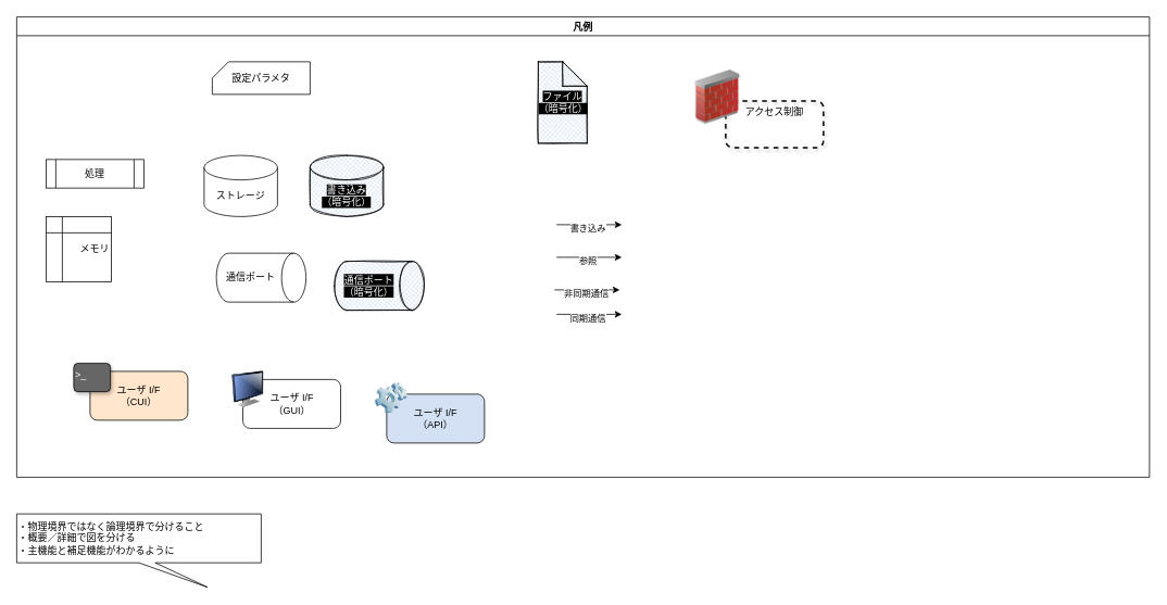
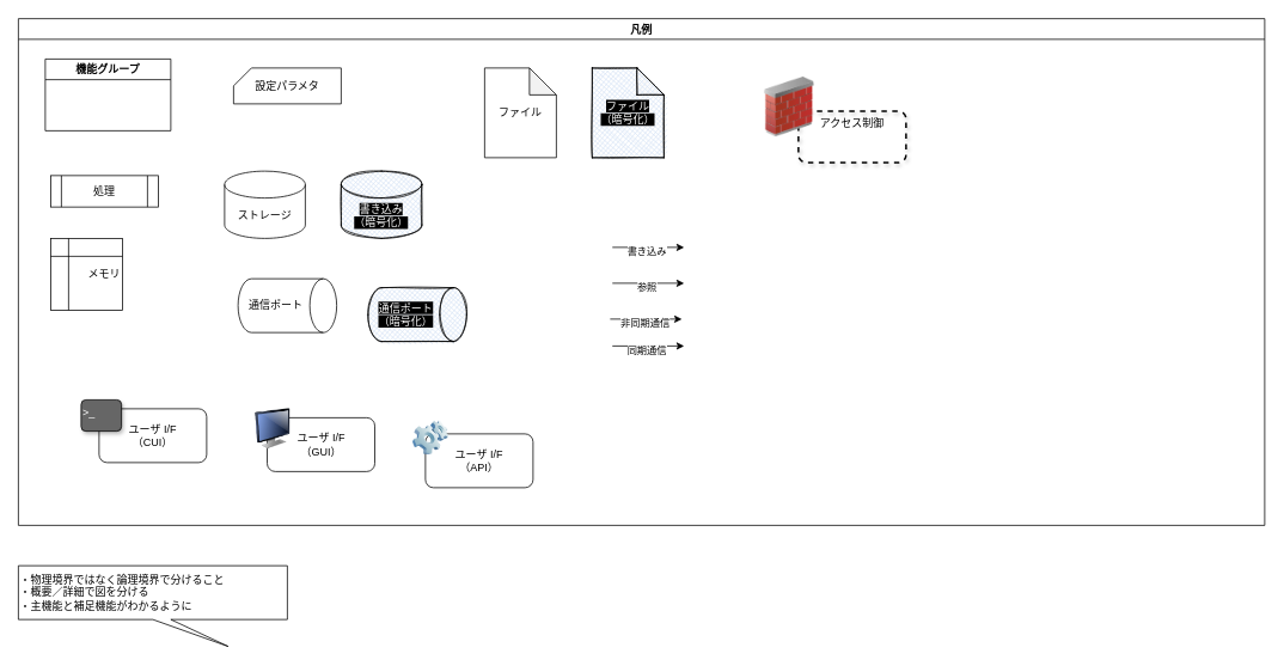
+ <mxCell id="4" value="機能グループ" style="swimlane;align=center;" parent="3" vertex="1"><mxGeometry x="30" y="45" width="140" height="80" as="geometry" /></mxCell>
+ <mxCell id="9" value="ファイル" style="shape=note;whiteSpace=wrap;html=1;backgroundOutline=1;darkOpacity=0.05;align=center;" parent="3" vertex="1"><mxGeometry x="520" y="55" width="80" height="100" as="geometry" /></mxCell>
- <mxCell id="12" value="&lt;font color=&quot;#ffffff&quot; style=&quot;background-color: rgb(0 , 0 , 0)&quot;&gt;ファイル&lt;br&gt;（暗号化）&lt;/font&gt;" style="shape=note;whiteSpace=wrap;html=1;backgroundOutline=1;darkOpacity=0.05;align=center;sketch=1;fillStyle=cross-hatch;fillColor=#D4E1F5;" parent="3" vertex="1"><mxGeometry x="640" y="55" width="60" height="100" as="geometry" /></mxCell>
+ <mxCell id="12" value="&lt;font color=&quot;#ffffff&quot; style=&quot;background-color: rgb(0 , 0 , 0)&quot;&gt;ファイル&lt;br&gt;（暗号化）&lt;/font&gt;" style="shape=note;whiteSpace=wrap;html=1;backgroundOutline=1;darkOpacity=0.05;align=center;sketch=1;fillStyle=cross-hatch;fillColor=#D4E1F5;" parent="3" vertex="1"><mxGeometry x="640" y="55" width="80" height="100" as="geometry" /></mxCell>
- <mxCell id="15" value="&lt;span&gt;ユーザ I/F&lt;/span&gt;&lt;br&gt;&lt;span&gt;（CUI）&lt;/span&gt;" style="rounded=1;whiteSpace=wrap;html=1;sketch=0;gradientDirection=south;fillColor=#ffe6cc;" parent="14" vertex="1"><mxGeometry x="20" y="10" width="120" height="60" as="geometry" /></mxCell>
+ <mxCell id="15" value="&lt;span&gt;ユーザ I/F&lt;/span&gt;&lt;br&gt;&lt;span&gt;（CUI）&lt;/span&gt;" style="rounded=1;whiteSpace=wrap;html=1;sketch=0;gradientDirection=south;fillColor=#FFFFFF;" parent="14" vertex="1"><mxGeometry x="20" y="10" width="120" height="60" as="geometry" /></mxCell>
- <mxCell id="21" value="&lt;span&gt;ユーザ I/F&lt;/span&gt;&lt;br&gt;&lt;span&gt;（API）&lt;/span&gt;" style="rounded=1;whiteSpace=wrap;html=1;align=center;fillColor=#d4e1f5;" parent="20" vertex="1"><mxGeometry x="14" y="18" width="120" height="60" as="geometry" /></mxCell>
+ <mxCell id="21" value="&lt;span&gt;ユーザ I/F&lt;/span&gt;&lt;br&gt;&lt;span&gt;（API）&lt;/span&gt;" style="rounded=1;whiteSpace=wrap;html=1;align=center;" parent="20" vertex="1"><mxGeometry x="14" y="18" width="120" height="60" as="geometry" /></mxCell>
